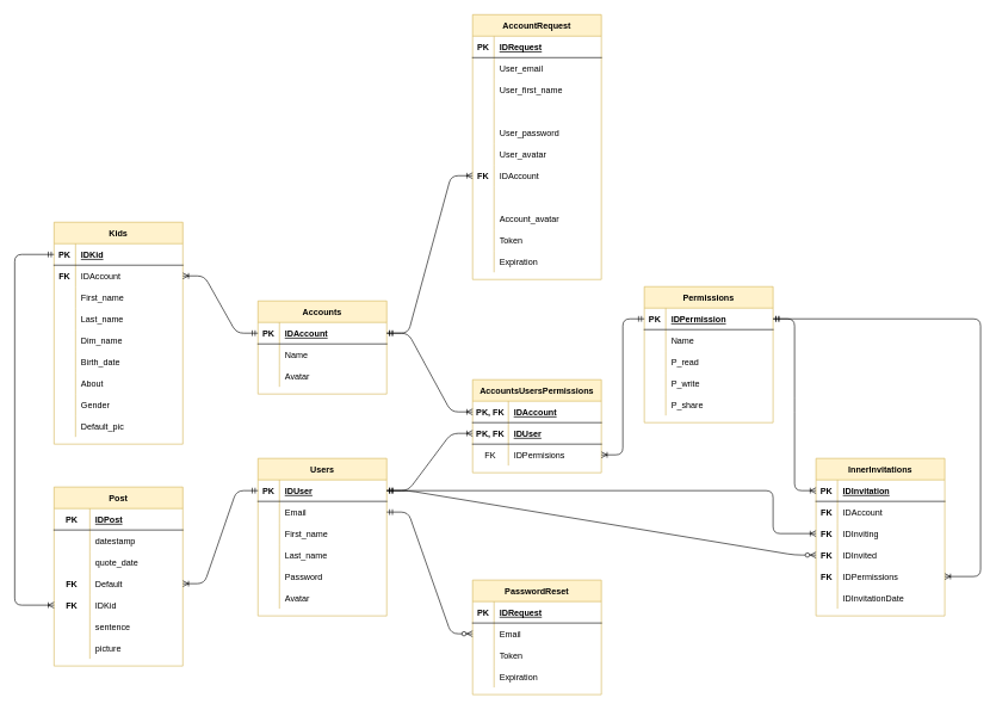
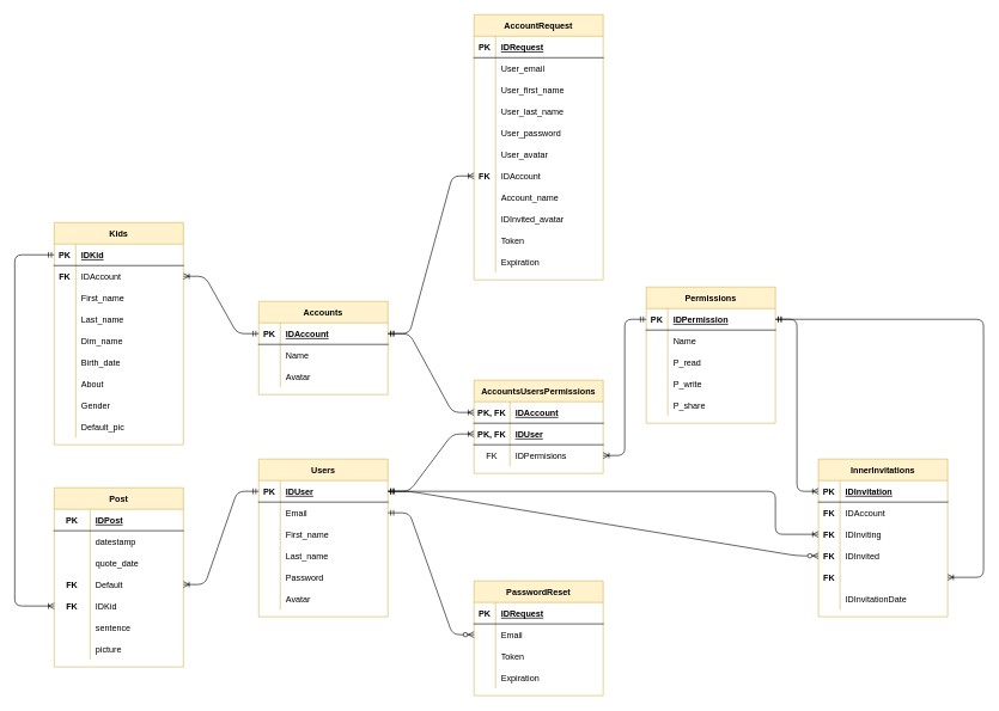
+ <mxCell id="139" value="User_last_name" style="shape=partialRectangle;connectable=0;fillColor=none;top=0;left=0;bottom=0;right=0;align=left;spacingLeft=6;overflow=hidden;" parent="137" vertex="1"><mxGeometry x="30" width="150" height="30" as="geometry" /></mxCell>
+ <mxCell id="151" value="Account_name" style="shape=partialRectangle;connectable=0;fillColor=none;top=0;left=0;bottom=0;right=0;align=left;spacingLeft=6;overflow=hidden;" parent="149" vertex="1"><mxGeometry x="30" width="150" height="30" as="geometry" /></mxCell>
- <mxCell id="154" value="Account_avatar" style="shape=partialRectangle;connectable=0;fillColor=none;top=0;left=0;bottom=0;right=0;align=left;spacingLeft=6;overflow=hidden;" parent="152" vertex="1"><mxGeometry x="30" width="150" height="30" as="geometry" /></mxCell>
+ <mxCell id="154" value="IDInvited_avatar" style="shape=partialRectangle;connectable=0;fillColor=none;top=0;left=0;bottom=0;right=0;align=left;spacingLeft=6;overflow=hidden;" parent="152" vertex="1"><mxGeometry x="30" width="150" height="30" as="geometry" /></mxCell>
- <mxCell id="177" value="IDPermissions" style="shape=partialRectangle;connectable=0;fillColor=none;top=0;left=0;bottom=0;right=0;align=left;spacingLeft=6;overflow=hidden;" vertex="1" parent="175"><mxGeometry x="30" width="150" height="30" as="geometry" /></mxCell>
